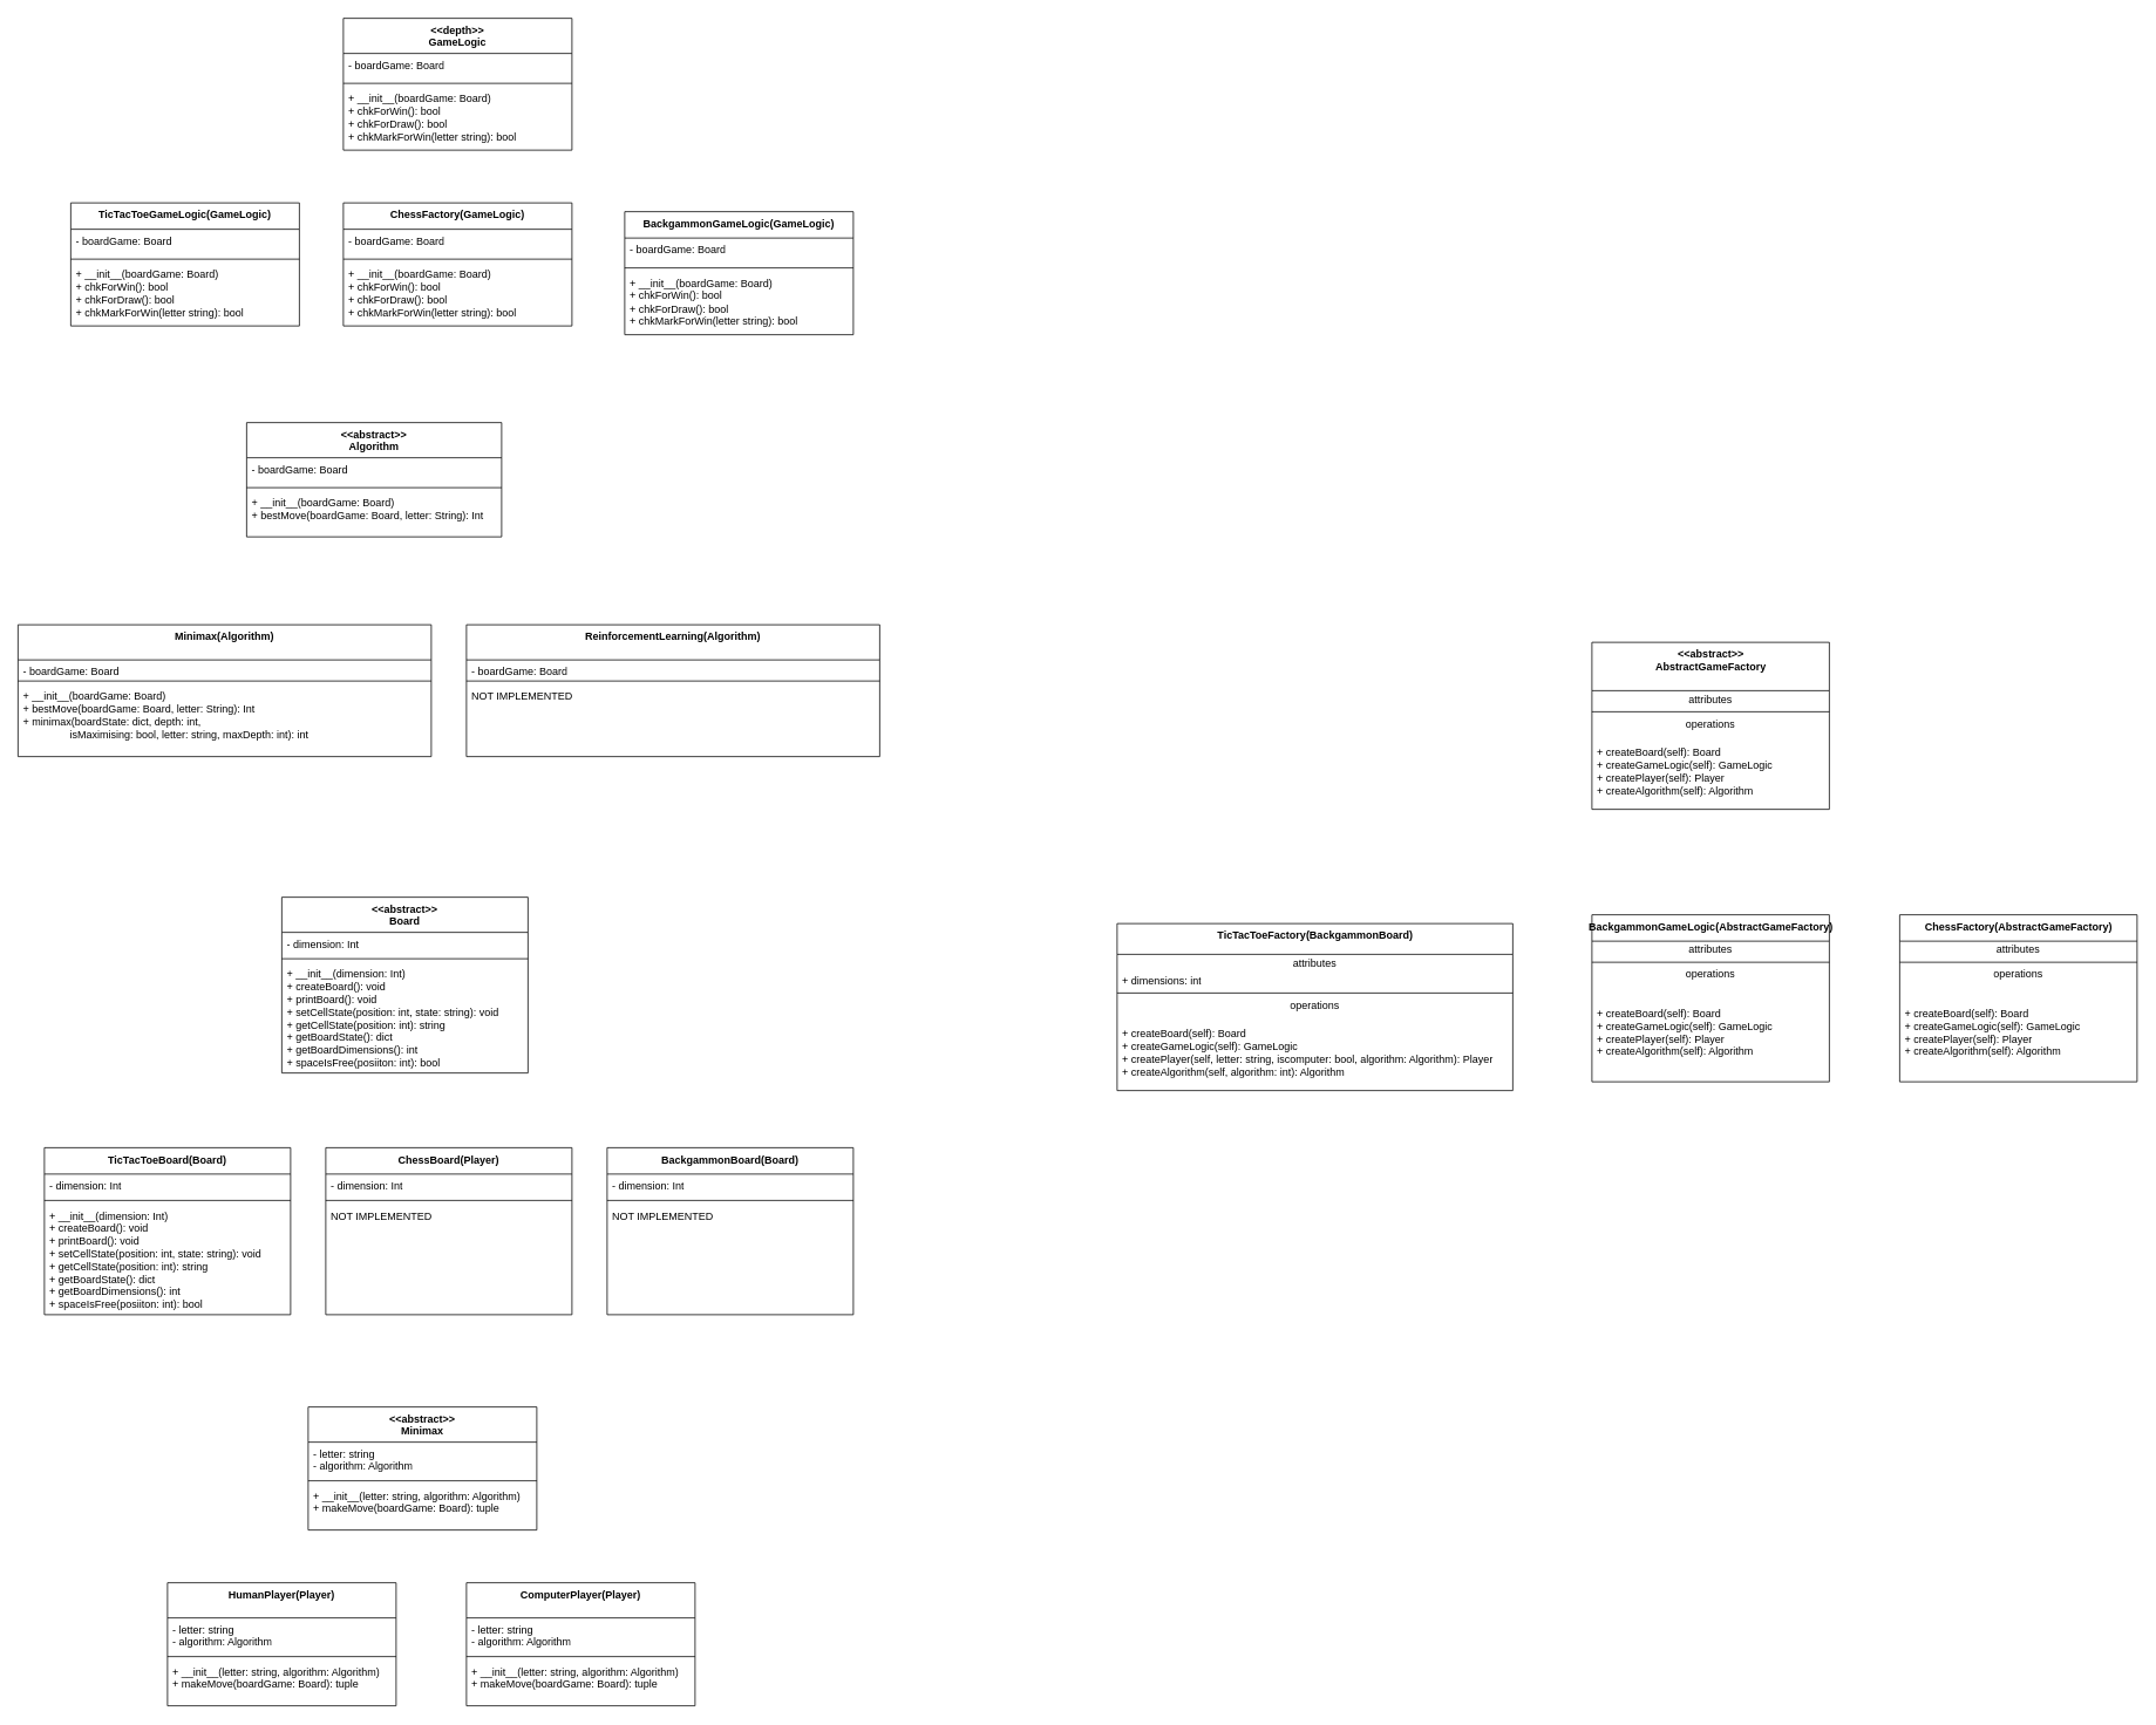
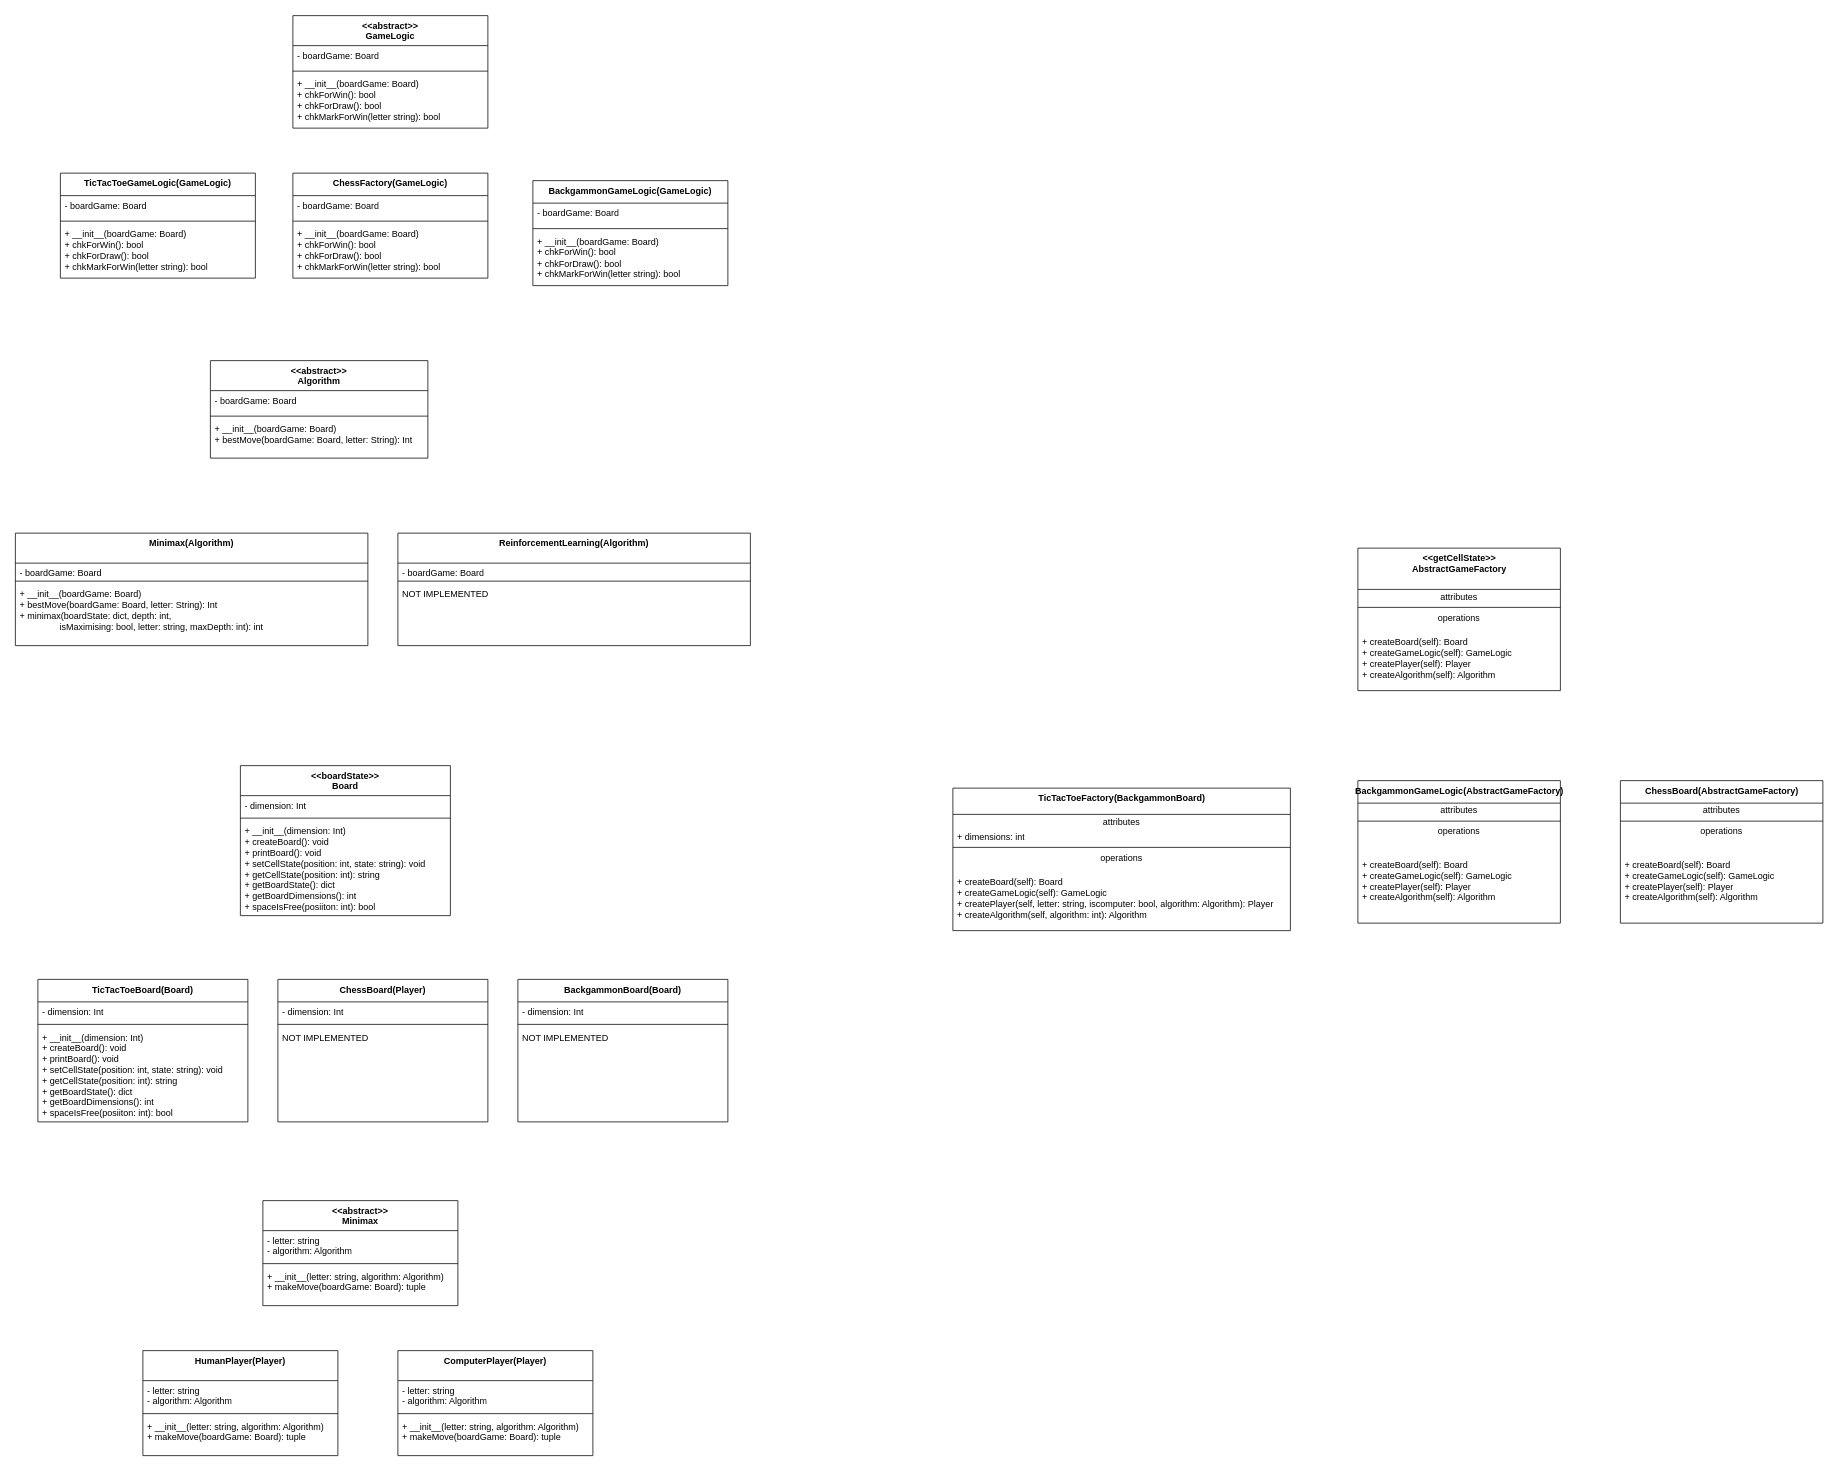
- <mxCell id="31" value="&amp;lt;&amp;lt;depth&amp;gt;&amp;gt;&lt;br&gt;GameLogic" style="swimlane;fontStyle=1;align=center;verticalAlign=top;childLayout=stackLayout;horizontal=1;startSize=40;horizontalStack=0;resizeParent=1;resizeParentMax=0;resizeLast=0;collapsible=1;marginBottom=0;whiteSpace=wrap;html=1;" vertex="1" parent="1"><mxGeometry x="390" y="20" width="260" height="150" as="geometry" /></mxCell>
+ <mxCell id="31" value="&amp;lt;&amp;lt;abstract&amp;gt;&amp;gt;&lt;br&gt;GameLogic" style="swimlane;fontStyle=1;align=center;verticalAlign=top;childLayout=stackLayout;horizontal=1;startSize=40;horizontalStack=0;resizeParent=1;resizeParentMax=0;resizeLast=0;collapsible=1;marginBottom=0;whiteSpace=wrap;html=1;" vertex="1" parent="1"><mxGeometry x="390" y="20" width="260" height="150" as="geometry" /></mxCell>
- <mxCell id="18" value="&lt;span style=&quot;font-weight: 700;&quot;&gt;&amp;lt;&amp;lt;abstract&amp;gt;&amp;gt;&lt;/span&gt;&lt;br style=&quot;font-weight: 700;&quot;&gt;&lt;span style=&quot;font-weight: 700;&quot;&gt;AbstractGameFactory&lt;/span&gt;" style="swimlane;fontStyle=0;align=center;verticalAlign=top;childLayout=stackLayout;horizontal=1;startSize=55;horizontalStack=0;resizeParent=1;resizeParentMax=0;resizeLast=0;collapsible=0;marginBottom=0;html=1;" vertex="1" parent="1"><mxGeometry x="1810" y="730" width="270" height="190" as="geometry" /></mxCell>
+ <mxCell id="18" value="&lt;span style=&quot;font-weight: 700;&quot;&gt;&amp;lt;&amp;lt;getCellState&amp;gt;&amp;gt;&lt;/span&gt;&lt;br style=&quot;font-weight: 700;&quot;&gt;&lt;span style=&quot;font-weight: 700;&quot;&gt;AbstractGameFactory&lt;/span&gt;" style="swimlane;fontStyle=0;align=center;verticalAlign=top;childLayout=stackLayout;horizontal=1;startSize=55;horizontalStack=0;resizeParent=1;resizeParentMax=0;resizeLast=0;collapsible=0;marginBottom=0;html=1;" vertex="1" parent="1"><mxGeometry x="1810" y="730" width="270" height="190" as="geometry" /></mxCell>
- <mxCell id="27" value="&amp;lt;&amp;lt;abstract&amp;gt;&amp;gt;&lt;br&gt;Board&lt;br&gt;" style="swimlane;fontStyle=1;align=center;verticalAlign=top;childLayout=stackLayout;horizontal=1;startSize=40;horizontalStack=0;resizeParent=1;resizeParentMax=0;resizeLast=0;collapsible=1;marginBottom=0;whiteSpace=wrap;html=1;" vertex="1" parent="1"><mxGeometry x="320" y="1020" width="280" height="200" as="geometry" /></mxCell>
+ <mxCell id="27" value="&amp;lt;&amp;lt;boardState&amp;gt;&amp;gt;&lt;br&gt;Board&lt;br&gt;" style="swimlane;fontStyle=1;align=center;verticalAlign=top;childLayout=stackLayout;horizontal=1;startSize=40;horizontalStack=0;resizeParent=1;resizeParentMax=0;resizeLast=0;collapsible=1;marginBottom=0;whiteSpace=wrap;html=1;" vertex="1" parent="1"><mxGeometry x="320" y="1020" width="280" height="200" as="geometry" /></mxCell>
- <mxCell id="13" value="&lt;span style=&quot;font-weight: 700;&quot;&gt;ChessFactory(AbstractGameFactory)&lt;/span&gt;" style="swimlane;fontStyle=0;align=center;verticalAlign=top;childLayout=stackLayout;horizontal=1;startSize=30;horizontalStack=0;resizeParent=1;resizeParentMax=0;resizeLast=0;collapsible=0;marginBottom=0;html=1;" vertex="1" parent="1"><mxGeometry x="2160" y="1040" width="270" height="190" as="geometry" /></mxCell>
+ <mxCell id="13" value="&lt;span style=&quot;font-weight: 700;&quot;&gt;ChessBoard(AbstractGameFactory)&lt;/span&gt;" style="swimlane;fontStyle=0;align=center;verticalAlign=top;childLayout=stackLayout;horizontal=1;startSize=30;horizontalStack=0;resizeParent=1;resizeParentMax=0;resizeLast=0;collapsible=0;marginBottom=0;html=1;" vertex="1" parent="1"><mxGeometry x="2160" y="1040" width="270" height="190" as="geometry" /></mxCell>
